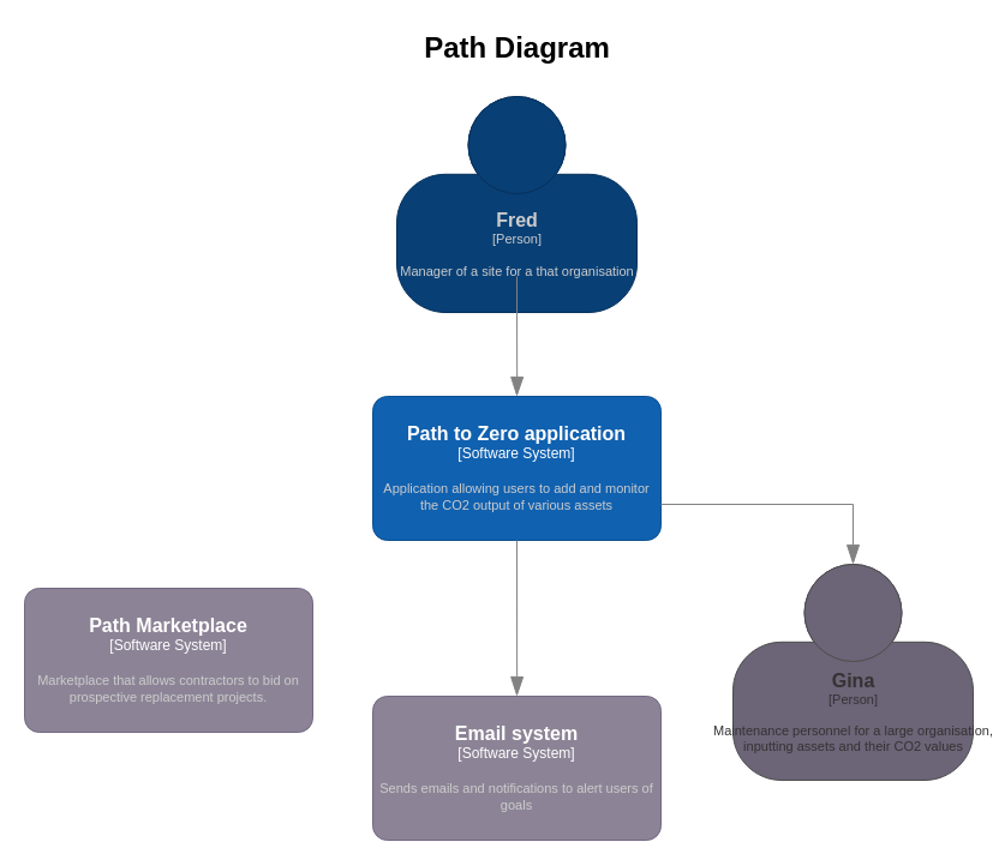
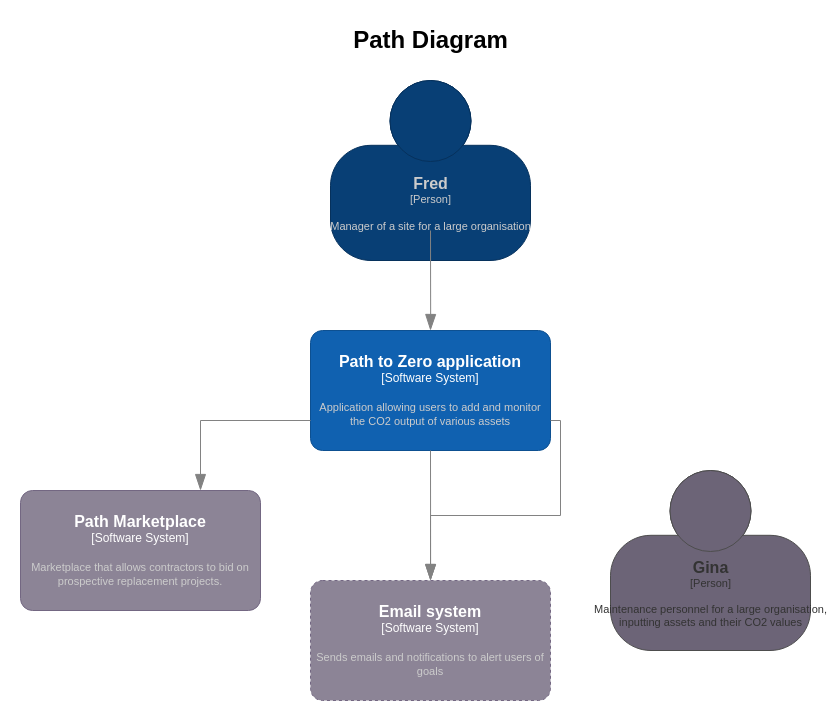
- <mxCell id="2" value="&lt;font style=&quot;font-size: 16px&quot;&gt;&lt;b&gt;Fred&lt;/b&gt;&lt;/font&gt;&lt;div&gt;[Person]&lt;/div&gt;&lt;br&gt;&lt;div&gt;&lt;font style=&quot;font-size: 11px&quot;&gt;&lt;font&gt;Manager of a site for a that organisation&lt;/font&gt;&lt;/font&gt;&lt;/div&gt;" style="html=1;fontSize=11;dashed=0;whitespace=wrap;fillColor=#083F75;strokeColor=#06315C;fontColor=#CCCCCC;shape=mxgraph.c4.person2;align=center;metaEdit=1;points=[[0.5,0,0],[1,0.5,0],[1,0.75,0],[0.75,1,0],[0.5,1,0],[0.25,1,0],[0,0.75,0],[0,0.5,0]];resizable=0;" vertex="1" parent="1"><mxGeometry x="330" y="80" width="200" height="180" as="geometry" /></mxCell>
+ <mxCell id="2" value="&lt;font style=&quot;font-size: 16px&quot;&gt;&lt;b&gt;Fred&lt;/b&gt;&lt;/font&gt;&lt;div&gt;[Person]&lt;/div&gt;&lt;br&gt;&lt;div&gt;&lt;font style=&quot;font-size: 11px&quot;&gt;&lt;font&gt;Manager of a site for a large organisation&lt;/font&gt;&lt;/font&gt;&lt;/div&gt;" style="html=1;fontSize=11;dashed=0;whitespace=wrap;fillColor=#083F75;strokeColor=#06315C;fontColor=#CCCCCC;shape=mxgraph.c4.person2;align=center;metaEdit=1;points=[[0.5,0,0],[1,0.5,0],[1,0.75,0],[0.75,1,0],[0.5,1,0],[0.25,1,0],[0,0.75,0],[0,0.5,0]];resizable=0;" vertex="1" parent="1"><mxGeometry x="330" y="80" width="200" height="180" as="geometry" /></mxCell>
+ <mxCell id="11" value="" style="endArrow=blockThin;html=1;fontSize=10;fontColor=#404040;strokeWidth=1;endFill=1;strokeColor=#828282;elbow=vertical;metaEdit=1;endSize=14;startSize=14;jumpStyle=arc;jumpSize=16;rounded=0;edgeStyle=orthogonalEdgeStyle;exitX=0;exitY=0.75;exitDx=0;exitDy=0;exitPerimeter=0;entryX=0.75;entryY=0;entryDx=0;entryDy=0;entryPerimeter=0;" edge="1" parent="1" source="4" target="9"><mxGeometry width="240" relative="1" as="geometry"><mxPoint x="60" y="470" as="sourcePoint" /><mxPoint x="300" y="470" as="targetPoint" /></mxGeometry></mxCell>
- <mxCell id="7" value="" style="endArrow=blockThin;html=1;fontSize=10;fontColor=#404040;strokeWidth=1;endFill=1;strokeColor=#828282;elbow=vertical;metaEdit=1;endSize=14;startSize=14;jumpStyle=arc;jumpSize=16;rounded=0;edgeStyle=orthogonalEdgeStyle;exitX=1;exitY=0.75;exitDx=0;exitDy=0;exitPerimeter=0;entryX=0.5;entryY=0;entryDx=0;entryDy=0;entryPerimeter=0;" edge="1" parent="1" source="4" target="5"><mxGeometry width="240" relative="1" as="geometry"><mxPoint x="550" y="429" as="sourcePoint" /><mxPoint x="640" y="580" as="targetPoint" /></mxGeometry></mxCell>
+ <mxCell id="7" value="" style="endArrow=blockThin;html=1;fontSize=10;fontColor=#404040;strokeWidth=1;endFill=1;strokeColor=#828282;elbow=vertical;metaEdit=1;endSize=14;startSize=14;jumpStyle=arc;jumpSize=16;rounded=0;edgeStyle=orthogonalEdgeStyle;exitX=1;exitY=0.75;exitDx=0;exitDy=0;exitPerimeter=0;" edge="1" parent="1" source="4" target="8"><mxGeometry width="240" relative="1" as="geometry"><mxPoint x="550" y="429" as="sourcePoint" /><mxPoint x="640" y="580" as="targetPoint" /></mxGeometry></mxCell>
- <mxCell id="8" value="&lt;font style=&quot;font-size: 16px&quot;&gt;&lt;b&gt;Email system&lt;/b&gt;&lt;/font&gt;&lt;div&gt;[Software System]&lt;/div&gt;&lt;br&gt;&lt;div&gt;&lt;font style=&quot;font-size: 11px&quot;&gt;&lt;font color=&quot;#cccccc&quot;&gt;Sends emails and notifications to alert users of goals&lt;/font&gt;&lt;/div&gt;" style="rounded=1;whiteSpace=wrap;html=1;labelBackgroundColor=none;fillColor=#8C8496;fontColor=#ffffff;align=center;arcSize=10;strokeColor=#736782;metaEdit=1;resizable=0;points=[[0.25,0,0],[0.5,0,0],[0.75,0,0],[1,0.25,0],[1,0.5,0],[1,0.75,0],[0.75,1,0],[0.5,1,0],[0.25,1,0],[0,0.75,0],[0,0.5,0],[0,0.25,0]];labelBorderColor=none;" vertex="1" parent="1"><mxGeometry x="310" y="580" width="240" height="120" as="geometry" /></mxCell>
+ <mxCell id="8" value="&lt;font style=&quot;font-size: 16px&quot;&gt;&lt;b&gt;Email system&lt;/b&gt;&lt;/font&gt;&lt;div&gt;[Software System]&lt;/div&gt;&lt;br&gt;&lt;div&gt;&lt;font style=&quot;font-size: 11px&quot;&gt;&lt;font color=&quot;#cccccc&quot;&gt;Sends emails and notifications to alert users of goals&lt;/font&gt;&lt;/div&gt;" style="rounded=1;whiteSpace=wrap;html=1;labelBackgroundColor=none;fillColor=#8C8496;fontColor=#ffffff;align=center;arcSize=10;strokeColor=#736782;metaEdit=1;resizable=0;points=[[0.25,0,0],[0.5,0,0],[0.75,0,0],[1,0.25,0],[1,0.5,0],[1,0.75,0],[0.75,1,0],[0.5,1,0],[0.25,1,0],[0,0.75,0],[0,0.5,0],[0,0.25,0]];labelBorderColor=none;dashed=1;" vertex="1" parent="1"><mxGeometry x="310" y="580" width="240" height="120" as="geometry" /></mxCell>
